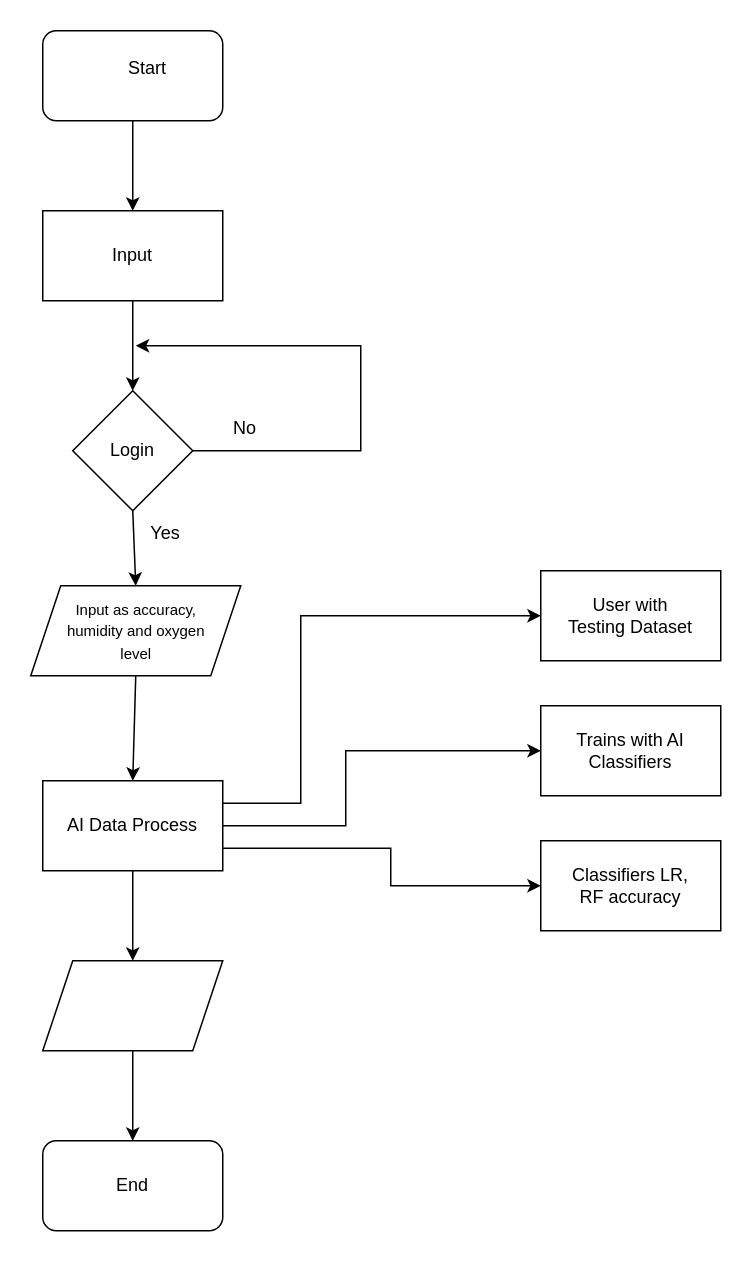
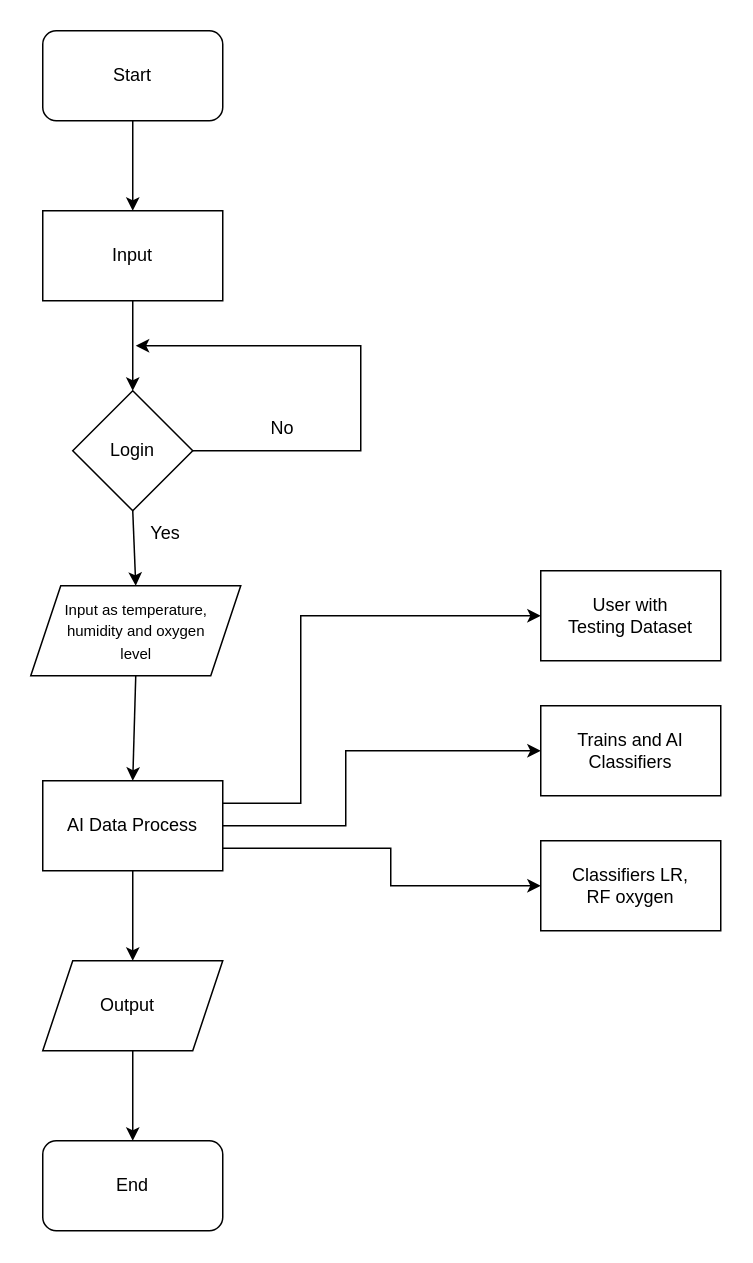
- <mxCell id="22" value="Start" style="text;html=1;strokeColor=none;fillColor=none;align=center;verticalAlign=middle;whiteSpace=wrap;rounded=0;" parent="1" vertex="1"><mxGeometry x="68" y="30" width="60" height="30" as="geometry" /></mxCell>
+ <mxCell id="22" value="Start" style="text;html=1;strokeColor=none;fillColor=none;align=center;verticalAlign=middle;whiteSpace=wrap;rounded=0;" parent="1" vertex="1"><mxGeometry x="58" y="35" width="60" height="30" as="geometry" /></mxCell>
- <mxCell id="27" value="No" style="text;html=1;strokeColor=none;fillColor=none;align=center;verticalAlign=middle;whiteSpace=wrap;rounded=0;" parent="1" vertex="1"><mxGeometry x="133" y="270" width="60" height="30" as="geometry" /></mxCell>
+ <mxCell id="27" value="No" style="text;html=1;strokeColor=none;fillColor=none;align=center;verticalAlign=middle;whiteSpace=wrap;rounded=0;" parent="1" vertex="1"><mxGeometry x="158" y="270" width="60" height="30" as="geometry" /></mxCell>
- <mxCell id="30" value="&lt;font style=&quot;font-size: 10px;&quot;&gt;Input as accuracy, humidity and oxygen level&lt;/font&gt;" style="text;html=1;strokeColor=none;fillColor=none;align=center;verticalAlign=middle;whiteSpace=wrap;rounded=0;" parent="1" vertex="1"><mxGeometry x="35.5" y="407.5" width="109" height="25" as="geometry" /></mxCell>
+ <mxCell id="30" value="&lt;font style=&quot;font-size: 10px;&quot;&gt;Input as temperature, humidity and oxygen level&lt;/font&gt;" style="text;html=1;strokeColor=none;fillColor=none;align=center;verticalAlign=middle;whiteSpace=wrap;rounded=0;" parent="1" vertex="1"><mxGeometry x="35.5" y="407.5" width="109" height="25" as="geometry" /></mxCell>
- <mxCell id="32" value="Trains with AI Classifiers" style="text;html=1;strokeColor=none;fillColor=none;align=center;verticalAlign=middle;whiteSpace=wrap;rounded=0;" parent="1" vertex="1"><mxGeometry x="375" y="485" width="90" height="30" as="geometry" /></mxCell>
+ <mxCell id="32" value="Trains and AI Classifiers" style="text;html=1;strokeColor=none;fillColor=none;align=center;verticalAlign=middle;whiteSpace=wrap;rounded=0;" parent="1" vertex="1"><mxGeometry x="375" y="485" width="90" height="30" as="geometry" /></mxCell>
- <mxCell id="33" value="Classifiers LR, RF accuracy" style="text;html=1;strokeColor=none;fillColor=none;align=center;verticalAlign=middle;whiteSpace=wrap;rounded=0;" parent="1" vertex="1"><mxGeometry x="375" y="575" width="90" height="30" as="geometry" /></mxCell>
+ <mxCell id="33" value="Classifiers LR, RF oxygen" style="text;html=1;strokeColor=none;fillColor=none;align=center;verticalAlign=middle;whiteSpace=wrap;rounded=0;" parent="1" vertex="1"><mxGeometry x="375" y="575" width="90" height="30" as="geometry" /></mxCell>
+ <mxCell id="29" value="Output&amp;nbsp;&amp;nbsp;" style="text;html=1;strokeColor=none;fillColor=none;align=center;verticalAlign=middle;whiteSpace=wrap;rounded=0;" parent="1" vertex="1"><mxGeometry x="58" y="655" width="60" height="30" as="geometry" /></mxCell>
